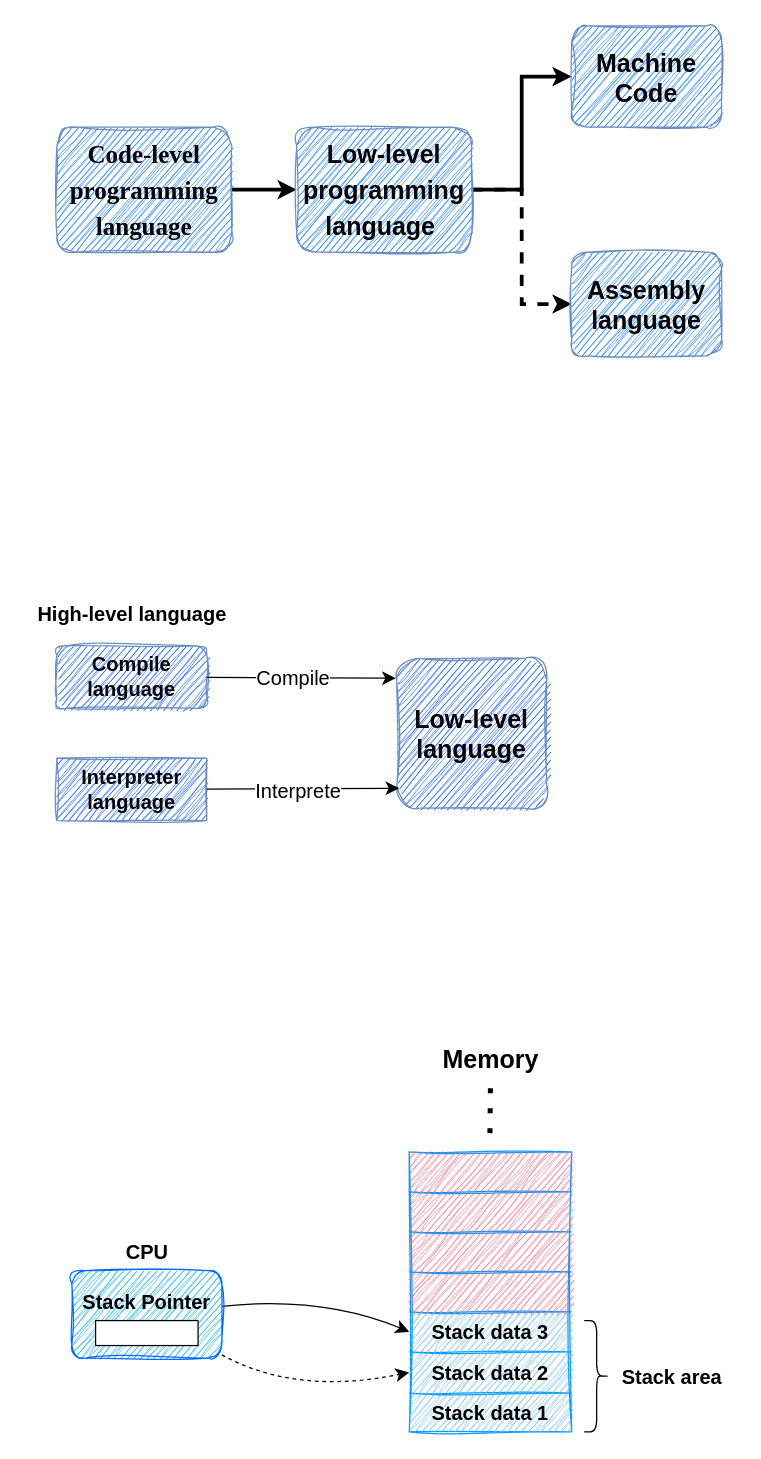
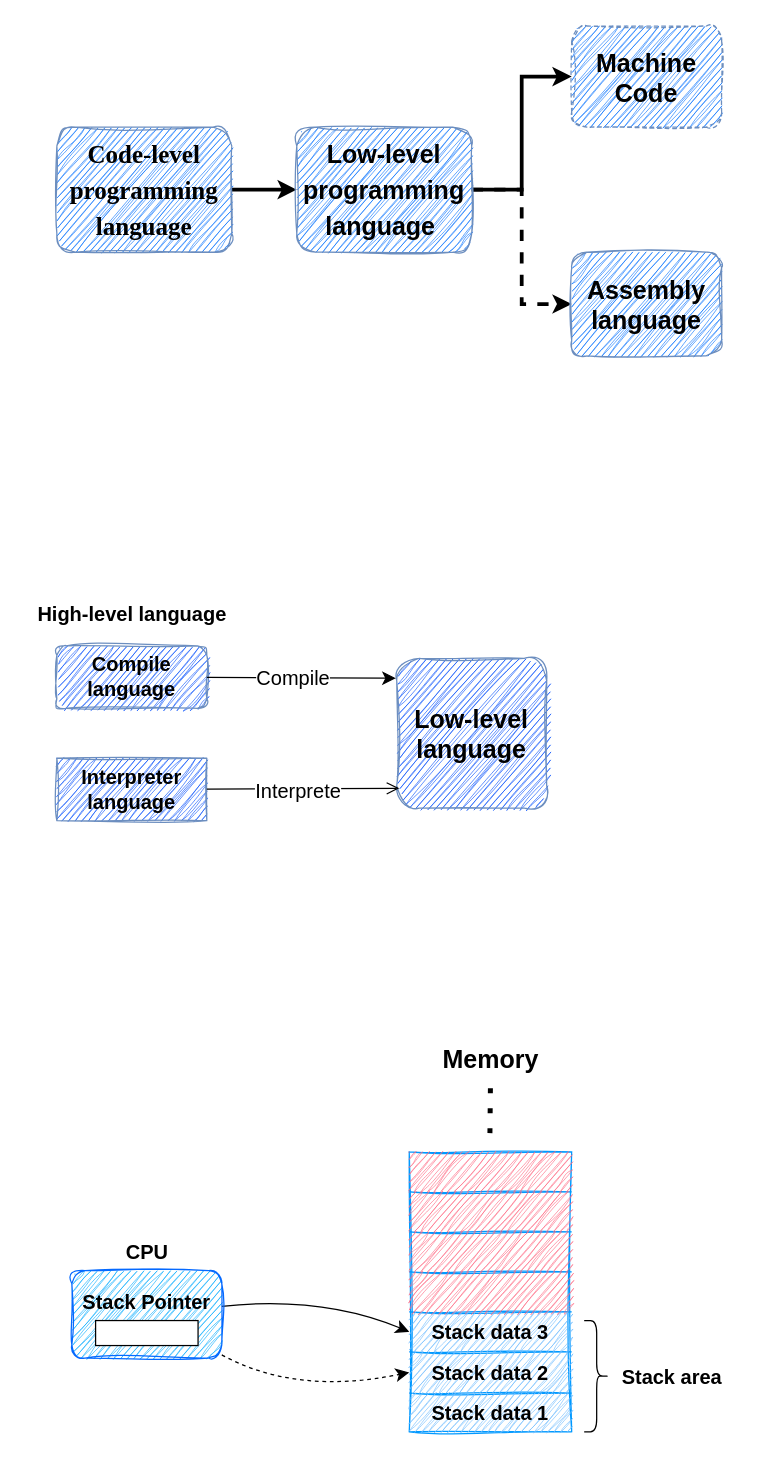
- <mxCell id="8" value="&lt;font style=&quot;font-size: 20px;&quot;&gt;&lt;b&gt;Machine&lt;br&gt;Code&lt;/b&gt;&lt;/font&gt;" style="rounded=1;whiteSpace=wrap;html=1;fillColor=#0571FF;strokeColor=#6c8ebf;gradientColor=none;sketch=1;curveFitting=1;jiggle=2;glass=0;shadow=0;fillStyle=hachure;" parent="1" vertex="1"><mxGeometry x="457" y="20" width="120" height="81" as="geometry" /></mxCell>
+ <mxCell id="8" value="&lt;font style=&quot;font-size: 20px;&quot;&gt;&lt;b&gt;Machine&lt;br&gt;Code&lt;/b&gt;&lt;/font&gt;" style="rounded=1;whiteSpace=wrap;html=1;fillColor=#0571FF;strokeColor=#6c8ebf;gradientColor=none;sketch=1;curveFitting=1;jiggle=2;glass=0;shadow=0;fillStyle=hachure;dashed=1;" parent="1" vertex="1"><mxGeometry x="457" y="20" width="120" height="81" as="geometry" /></mxCell>
- <mxCell id="14" style="edgeStyle=none;curved=1;rounded=0;orthogonalLoop=1;jettySize=auto;html=1;entryX=0.017;entryY=0.867;entryDx=0;entryDy=0;entryPerimeter=0;fontSize=12;startSize=8;endSize=8;" edge="1" parent="1" source="10" target="11"><mxGeometry relative="1" as="geometry" /></mxCell>
+ <mxCell id="14" style="edgeStyle=none;curved=1;rounded=0;orthogonalLoop=1;jettySize=auto;html=1;entryX=0.017;entryY=0.867;entryDx=0;entryDy=0;entryPerimeter=0;fontSize=12;startSize=8;endSize=8;endArrow=open;" edge="1" parent="1" source="10" target="11"><mxGeometry relative="1" as="geometry" /></mxCell>
